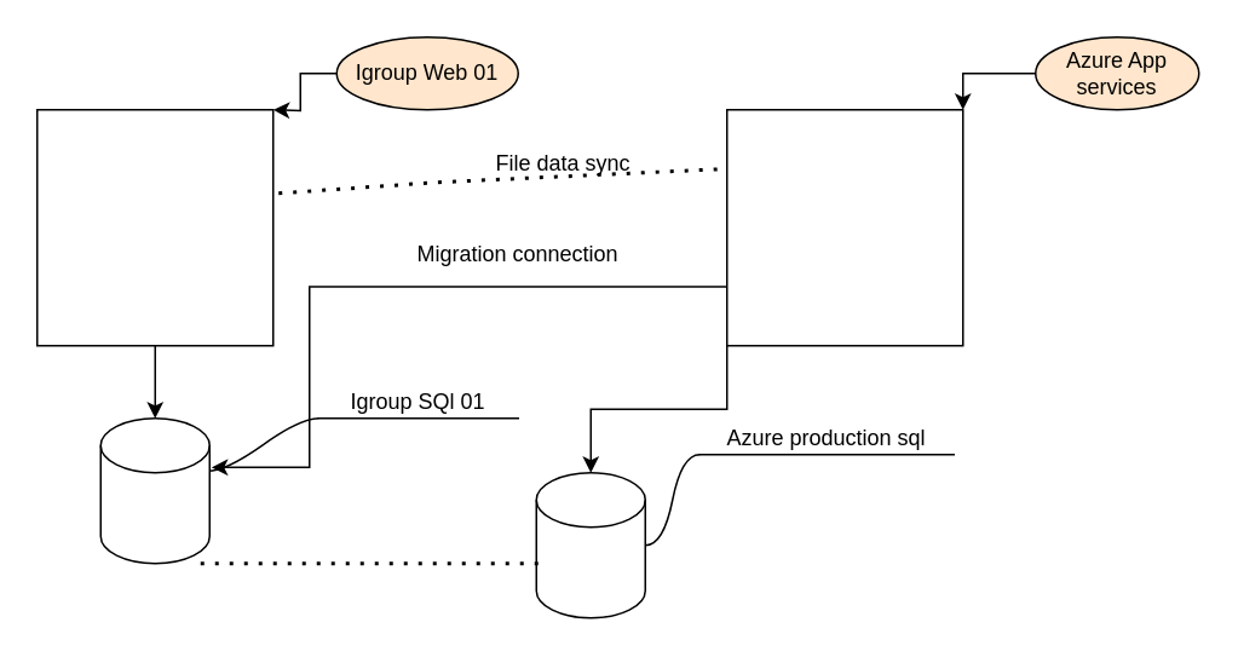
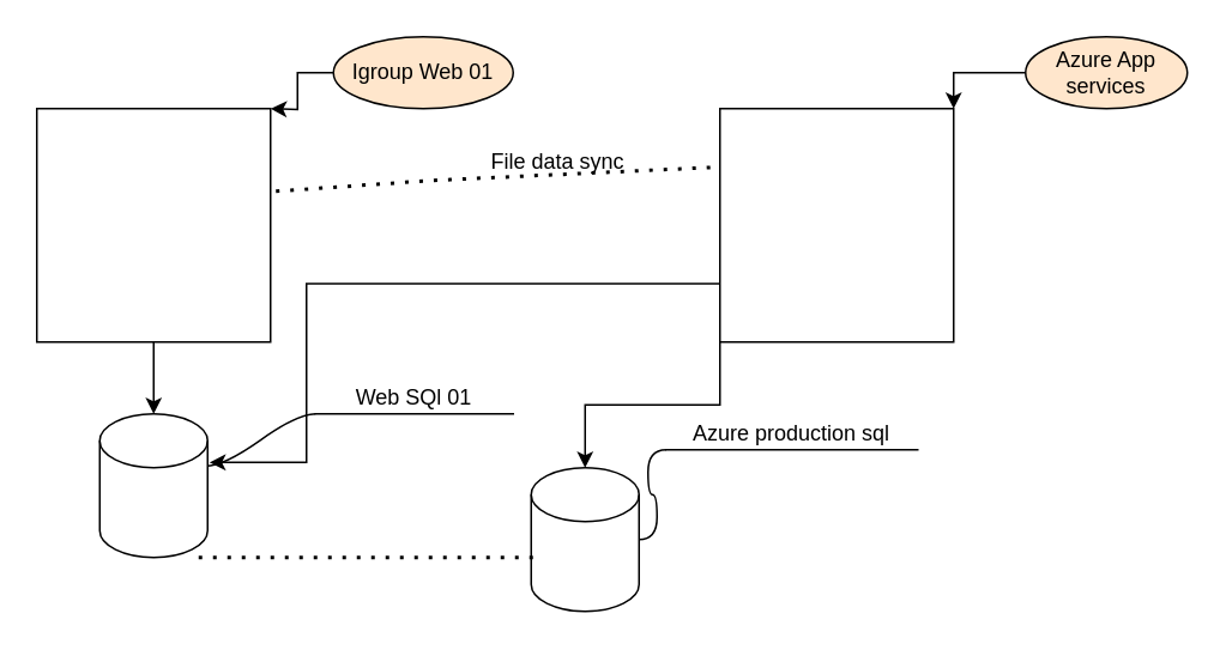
- <mxCell id="18" value="Migration connection" style="text;html=1;strokeColor=none;fillColor=none;align=center;verticalAlign=middle;whiteSpace=wrap;rounded=0;" vertex="1" parent="1"><mxGeometry x="220" y="120" width="130" height="40" as="geometry" /></mxCell>
- <mxCell id="6" value="Igroup SQl 01" style="whiteSpace=wrap;html=1;shape=partialRectangle;top=0;left=0;bottom=1;right=0;points=[[0,1],[1,1]];fillColor=none;align=center;verticalAlign=bottom;routingCenterY=0.5;snapToPoint=1;recursiveResize=0;autosize=1;treeFolding=1;treeMoving=1;newEdgeStyle={&quot;edgeStyle&quot;:&quot;entityRelationEdgeStyle&quot;,&quot;startArrow&quot;:&quot;none&quot;,&quot;endArrow&quot;:&quot;none&quot;,&quot;segment&quot;:10,&quot;curved&quot;:1};" vertex="1" parent="1"><mxGeometry x="175" y="210" width="110" height="20" as="geometry" /></mxCell>
+ <mxCell id="6" value="Web SQl 01" style="whiteSpace=wrap;html=1;shape=partialRectangle;top=0;left=0;bottom=1;right=0;points=[[0,1],[1,1]];fillColor=none;align=center;verticalAlign=bottom;routingCenterY=0.5;snapToPoint=1;recursiveResize=0;autosize=1;treeFolding=1;treeMoving=1;newEdgeStyle={&quot;edgeStyle&quot;:&quot;entityRelationEdgeStyle&quot;,&quot;startArrow&quot;:&quot;none&quot;,&quot;endArrow&quot;:&quot;none&quot;,&quot;segment&quot;:10,&quot;curved&quot;:1};" vertex="1" parent="1"><mxGeometry x="175" y="210" width="110" height="20" as="geometry" /></mxCell>
- <mxCell id="9" value="Azure production sql" style="whiteSpace=wrap;html=1;shape=partialRectangle;top=0;left=0;bottom=1;right=0;points=[[0,1],[1,1]];fillColor=none;align=center;verticalAlign=bottom;routingCenterY=0.5;snapToPoint=1;recursiveResize=0;autosize=1;treeFolding=1;treeMoving=1;newEdgeStyle={&quot;edgeStyle&quot;:&quot;entityRelationEdgeStyle&quot;,&quot;startArrow&quot;:&quot;none&quot;,&quot;endArrow&quot;:&quot;none&quot;,&quot;segment&quot;:10,&quot;curved&quot;:1};" vertex="1" parent="1"><mxGeometry x="385" y="230" width="140" height="20" as="geometry" /></mxCell>
+ <mxCell id="9" value="Azure production sql" style="whiteSpace=wrap;html=1;shape=partialRectangle;top=0;left=0;bottom=1;right=0;points=[[0,1],[1,1]];fillColor=none;align=center;verticalAlign=bottom;routingCenterY=0.5;snapToPoint=1;recursiveResize=0;autosize=1;treeFolding=1;treeMoving=1;newEdgeStyle={&quot;edgeStyle&quot;:&quot;entityRelationEdgeStyle&quot;,&quot;startArrow&quot;:&quot;none&quot;,&quot;endArrow&quot;:&quot;none&quot;,&quot;segment&quot;:10,&quot;curved&quot;:1};" vertex="1" parent="1"><mxGeometry x="370" y="230" width="140" height="20" as="geometry" /></mxCell>
